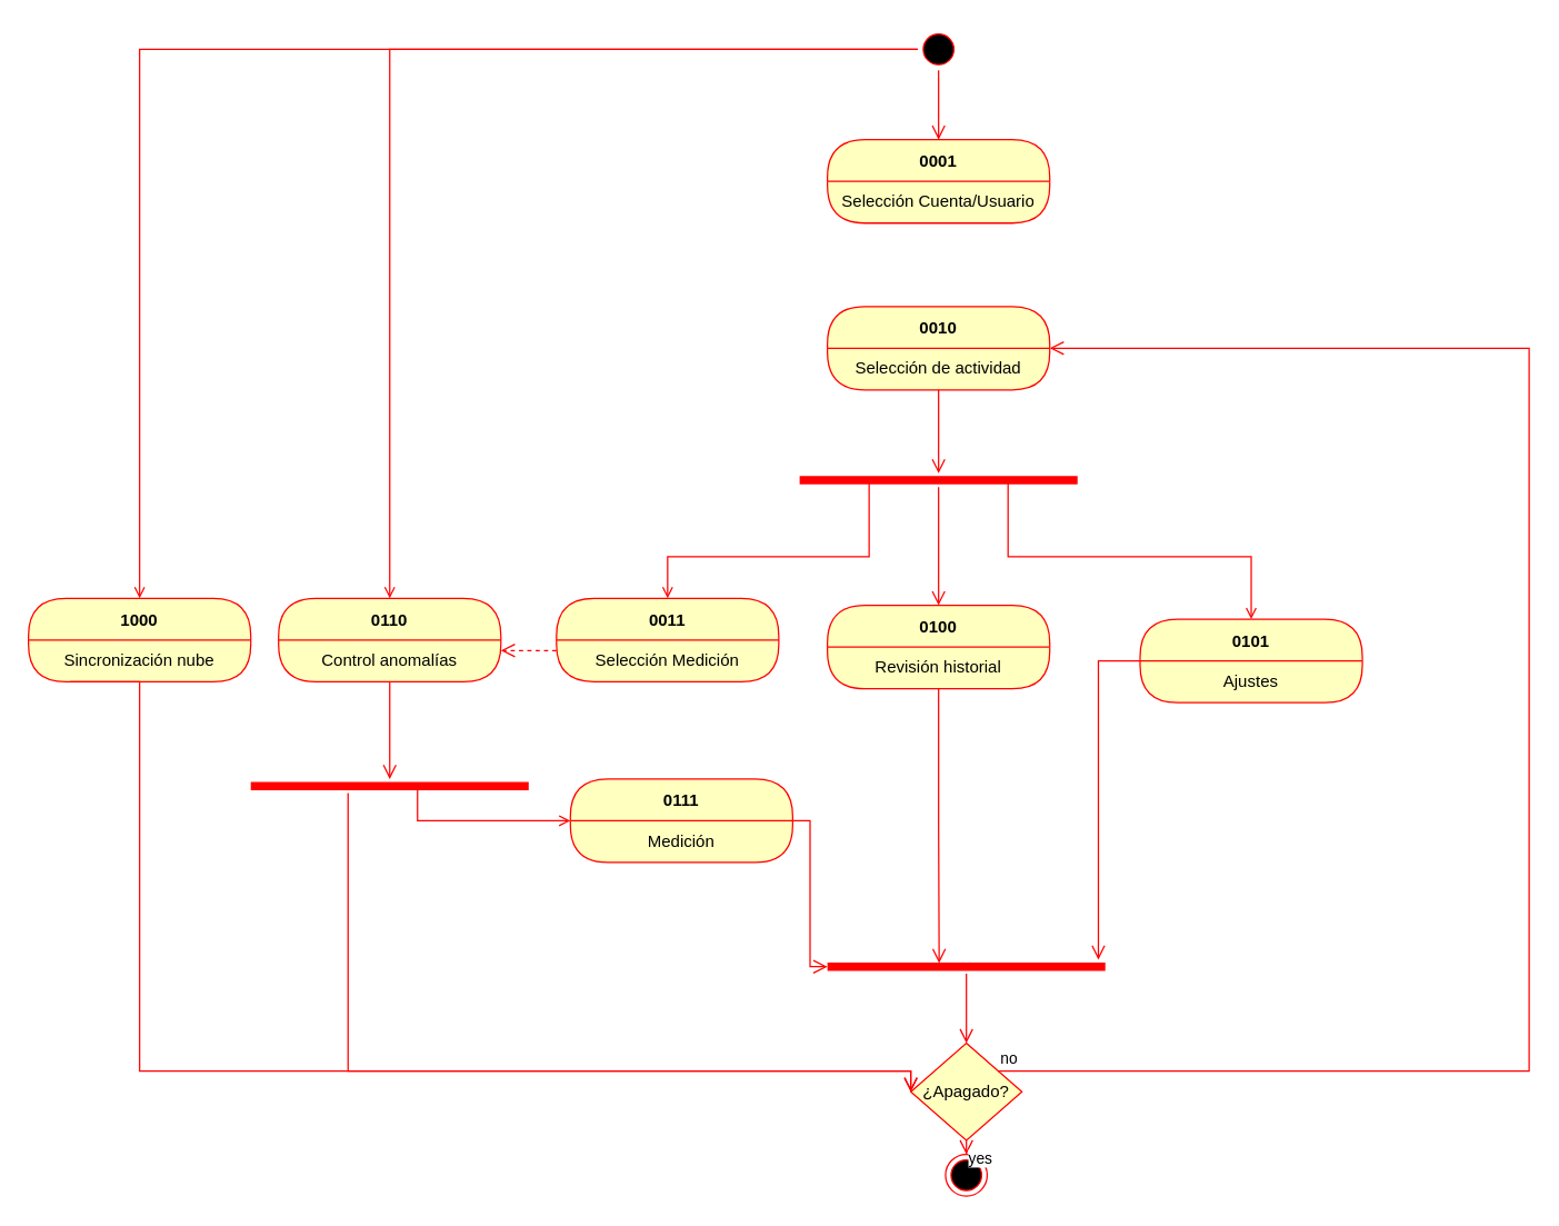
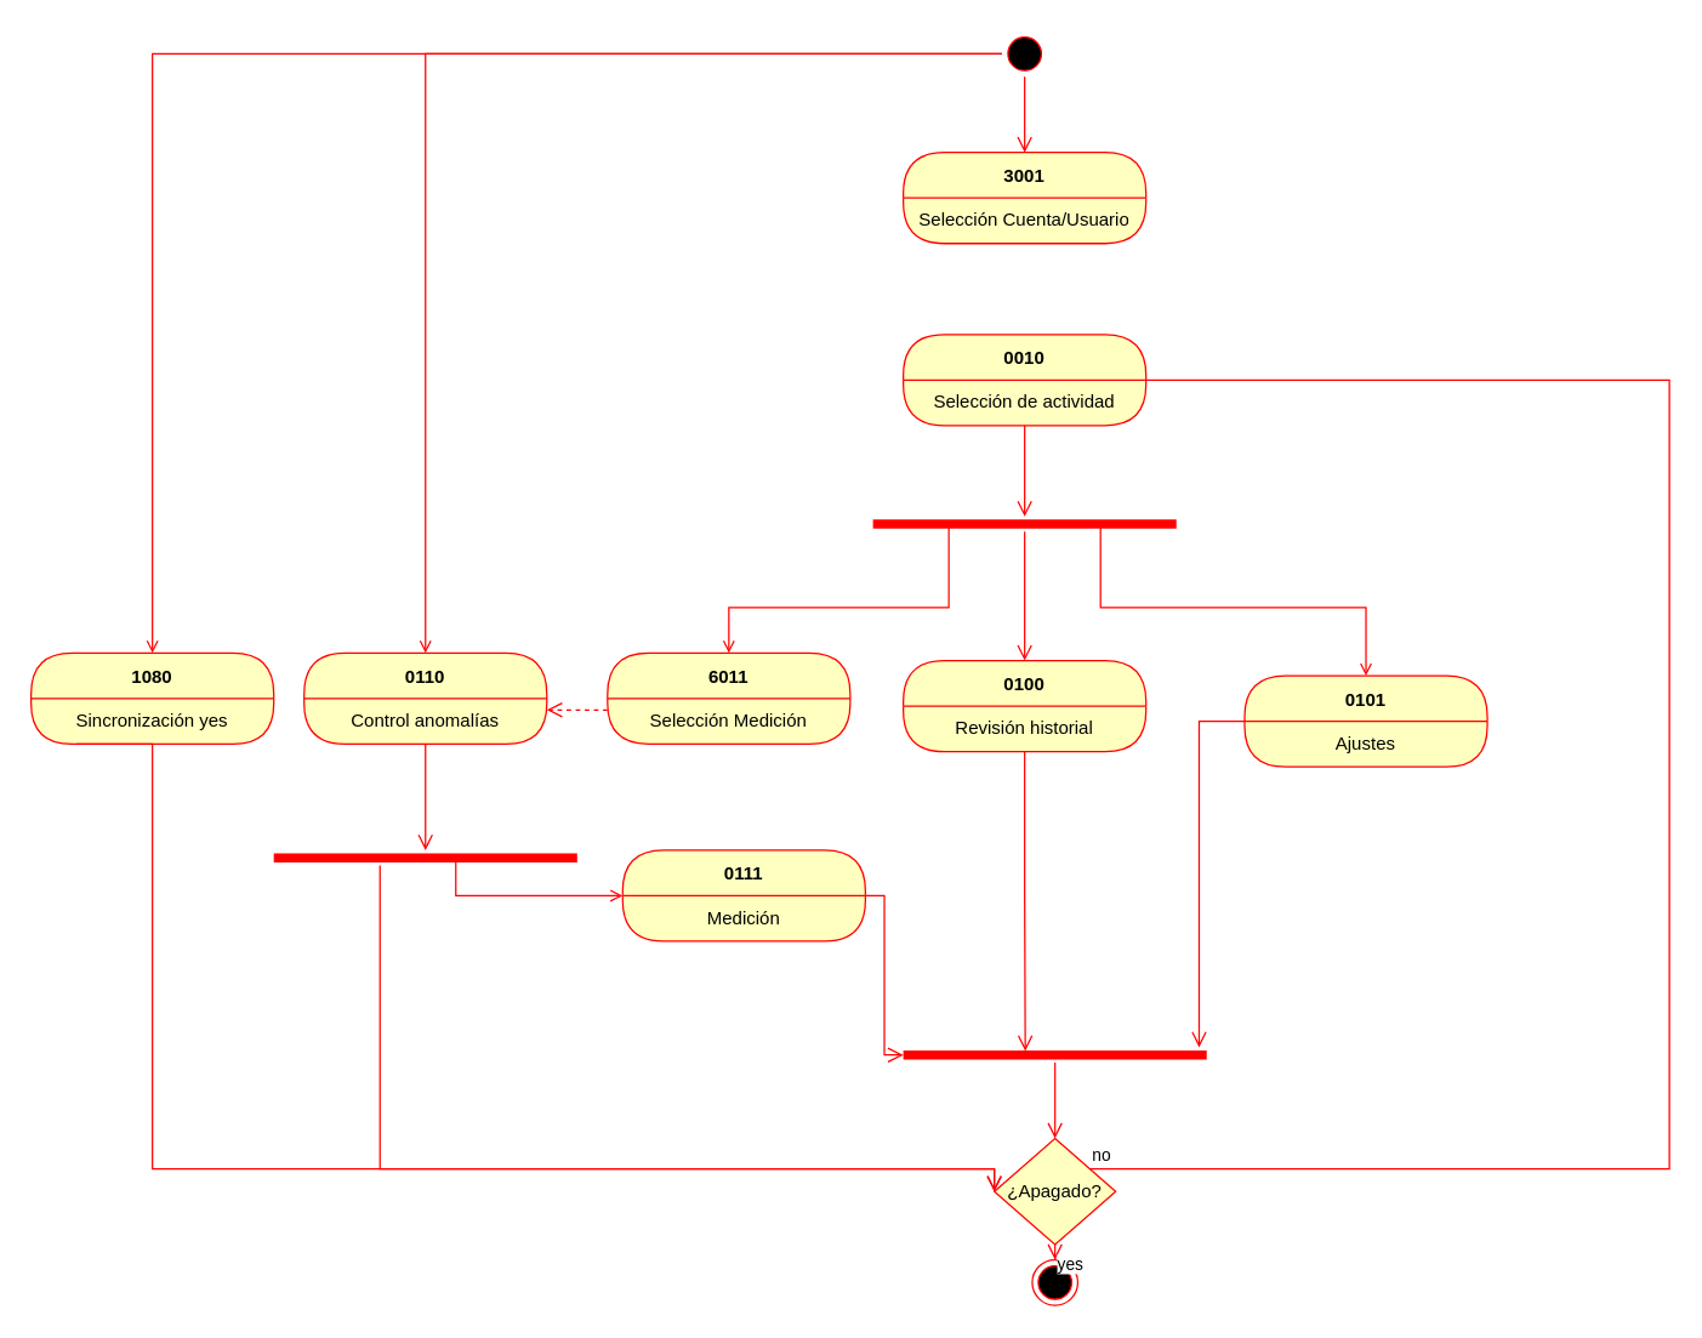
- <mxCell id="6" value="0001" style="swimlane;fontStyle=1;align=center;verticalAlign=middle;childLayout=stackLayout;horizontal=1;startSize=30;horizontalStack=0;resizeParent=0;resizeLast=1;container=0;fontColor=default;collapsible=0;rounded=1;arcSize=30;strokeColor=#ff0000;fillColor=#ffffc0;swimlaneFillColor=#ffffc0;dropTarget=0;labelBackgroundColor=none;" vertex="1" parent="1"><mxGeometry x="595" y="100" width="160" height="60" as="geometry" /></mxCell>
+ <mxCell id="6" value="3001" style="swimlane;fontStyle=1;align=center;verticalAlign=middle;childLayout=stackLayout;horizontal=1;startSize=30;horizontalStack=0;resizeParent=0;resizeLast=1;container=0;fontColor=default;collapsible=0;rounded=1;arcSize=30;strokeColor=#ff0000;fillColor=#ffffc0;swimlaneFillColor=#ffffc0;dropTarget=0;labelBackgroundColor=none;" vertex="1" parent="1"><mxGeometry x="595" y="100" width="160" height="60" as="geometry" /></mxCell>
- <mxCell id="38" value="no" style="edgeStyle=orthogonalEdgeStyle;html=1;align=left;verticalAlign=bottom;endArrow=open;endSize=8;strokeColor=#ff0000;rounded=0;labelBackgroundColor=default;fontColor=default;entryX=1;entryY=0;entryDx=0;entryDy=0;" edge="1" source="37" parent="1" target="9"><mxGeometry x="-1" relative="1" as="geometry"><mxPoint x="1090" y="770" as="targetPoint" /><Array as="points"><mxPoint x="1100" y="770" /><mxPoint x="1100" y="250" /></Array></mxGeometry></mxCell>
+ <mxCell id="38" value="no" style="edgeStyle=orthogonalEdgeStyle;html=1;align=left;verticalAlign=bottom;endArrow=none;endSize=8;strokeColor=#ff0000;rounded=0;labelBackgroundColor=default;fontColor=default;entryX=1;entryY=0;entryDx=0;entryDy=0;" edge="1" source="37" parent="1" target="9"><mxGeometry x="-1" relative="1" as="geometry"><mxPoint x="1090" y="770" as="targetPoint" /><Array as="points"><mxPoint x="1100" y="770" /><mxPoint x="1100" y="250" /></Array></mxGeometry></mxCell>
- <mxCell id="33" value="1000" style="swimlane;fontStyle=1;align=center;verticalAlign=middle;childLayout=stackLayout;horizontal=1;startSize=30;horizontalStack=0;resizeParent=0;resizeLast=1;container=0;fontColor=#000000;collapsible=0;rounded=1;arcSize=30;strokeColor=#ff0000;fillColor=#ffffc0;swimlaneFillColor=#ffffc0;dropTarget=0;" vertex="1" parent="1"><mxGeometry y="430" width="160" height="60" as="geometry" x="20" /></mxCell>
+ <mxCell id="33" value="1080" style="swimlane;fontStyle=1;align=center;verticalAlign=middle;childLayout=stackLayout;horizontal=1;startSize=30;horizontalStack=0;resizeParent=0;resizeLast=1;container=0;fontColor=#000000;collapsible=0;rounded=1;arcSize=30;strokeColor=#ff0000;fillColor=#ffffc0;swimlaneFillColor=#ffffc0;dropTarget=0;" vertex="1" parent="1"><mxGeometry y="430" width="160" height="60" as="geometry" x="20" /></mxCell>
- <mxCell id="15" value="0011" style="swimlane;fontStyle=1;align=center;verticalAlign=middle;childLayout=stackLayout;horizontal=1;startSize=30;horizontalStack=0;resizeParent=0;resizeLast=1;container=0;fontColor=default;collapsible=0;rounded=1;arcSize=30;strokeColor=#ff0000;fillColor=#ffffc0;swimlaneFillColor=#ffffc0;dropTarget=0;labelBackgroundColor=none;" vertex="1" parent="1"><mxGeometry x="400" y="430" width="160" height="60" as="geometry" /></mxCell>
+ <mxCell id="15" value="6011" style="swimlane;fontStyle=1;align=center;verticalAlign=middle;childLayout=stackLayout;horizontal=1;startSize=30;horizontalStack=0;resizeParent=0;resizeLast=1;container=0;fontColor=default;collapsible=0;rounded=1;arcSize=30;strokeColor=#ff0000;fillColor=#ffffc0;swimlaneFillColor=#ffffc0;dropTarget=0;labelBackgroundColor=none;" vertex="1" parent="1"><mxGeometry x="400" y="430" width="160" height="60" as="geometry" /></mxCell>
- <mxCell id="34" value="Sincronización nube" style="text;html=1;strokeColor=none;fillColor=none;align=center;verticalAlign=middle;spacingLeft=4;spacingRight=4;whiteSpace=wrap;overflow=hidden;rotatable=0;fontColor=#000000;" vertex="1" parent="33"><mxGeometry y="30" width="160" height="30" as="geometry" /></mxCell>
+ <mxCell id="34" value="Sincronización yes" style="text;html=1;strokeColor=none;fillColor=none;align=center;verticalAlign=middle;spacingLeft=4;spacingRight=4;whiteSpace=wrap;overflow=hidden;rotatable=0;fontColor=#000000;" vertex="1" parent="33"><mxGeometry y="30" width="160" height="30" as="geometry" /></mxCell>
